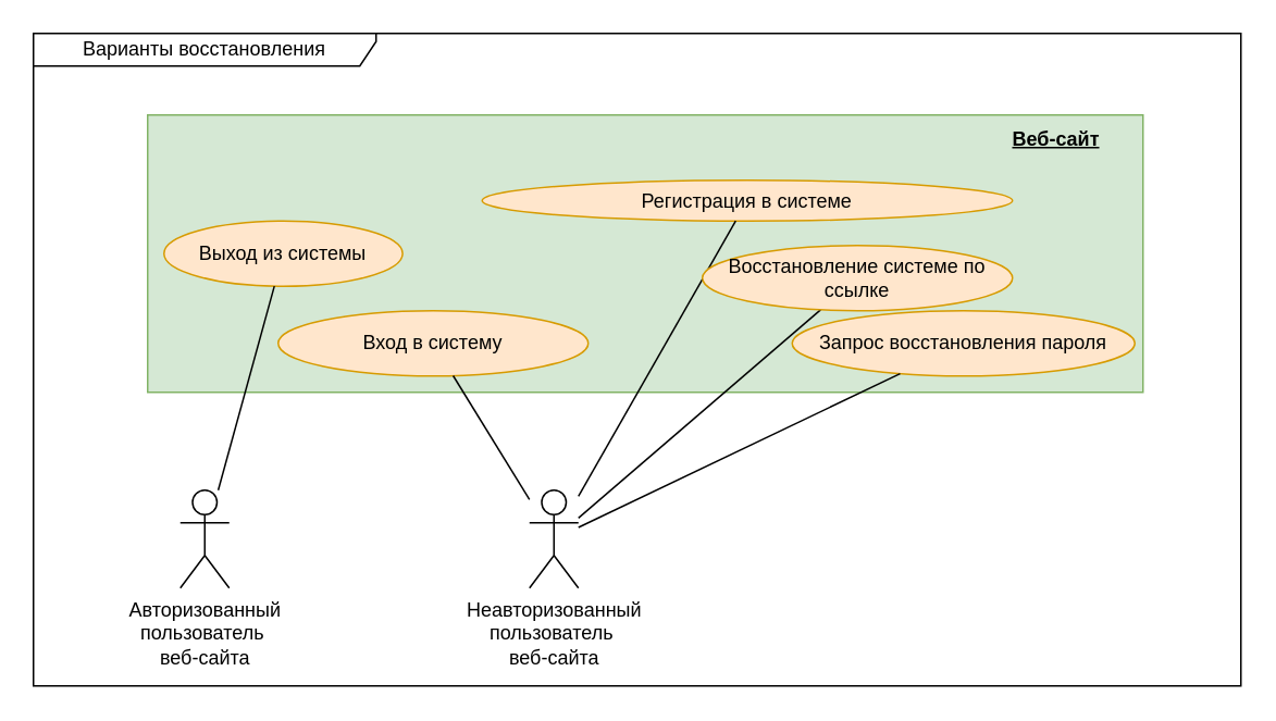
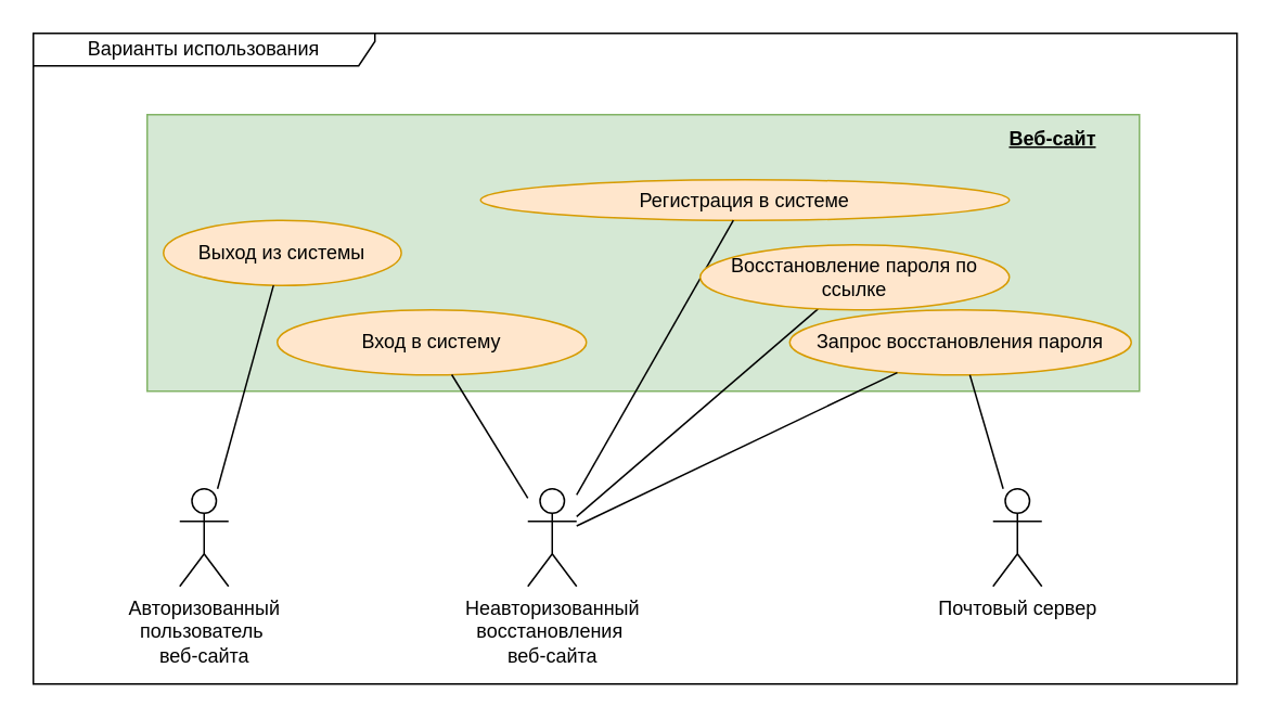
- <mxCell id="4" value="Варианты восстановления" style="shape=umlFrame;whiteSpace=wrap;html=1;pointerEvents=0;width=210;height=20;" parent="1" vertex="1"><mxGeometry x="20" y="20" width="740" height="400" as="geometry" /></mxCell>
+ <mxCell id="4" value="Варианты использования" style="shape=umlFrame;whiteSpace=wrap;html=1;pointerEvents=0;width=210;height=20;" parent="1" vertex="1"><mxGeometry x="20" y="20" width="740" height="400" as="geometry" /></mxCell>
- <mxCell id="18" value="Восстановление системе по ссылке" style="ellipse;whiteSpace=wrap;html=1;fillColor=#ffe6cc;strokeColor=#d79b00;" vertex="1" parent="1"><mxGeometry x="430" y="150" width="190" height="40" as="geometry" /></mxCell>
+ <mxCell id="18" value="Восстановление пароля по ссылке" style="ellipse;whiteSpace=wrap;html=1;fillColor=#ffe6cc;strokeColor=#d79b00;" vertex="1" parent="1"><mxGeometry x="430" y="150" width="190" height="40" as="geometry" /></mxCell>
+ <mxCell id="17" value="" style="endArrow=none;html=1;rounded=0;" parent="1" source="6" target="16" edge="1"><mxGeometry width="50" height="50" relative="1" as="geometry"><mxPoint x="515" y="149" as="sourcePoint" /><mxPoint x="390" y="23" as="targetPoint" /></mxGeometry></mxCell>
+ <mxCell id="16" value="Почтовый сервер&lt;br&gt;&lt;div style=&quot;border-color: var(--border-color);&quot;&gt;&lt;/div&gt;" style="shape=umlActor;verticalLabelPosition=bottom;verticalAlign=top;html=1;outlineConnect=0;" parent="1" vertex="1"><mxGeometry x="610" y="300" width="30" height="60" as="geometry" /></mxCell>
- <mxCell id="9" value="&lt;div style=&quot;border-color: var(--border-color);&quot;&gt;Неавторизованный&lt;/div&gt;&lt;div style=&quot;border-color: var(--border-color);&quot;&gt;пользователь&amp;nbsp;&lt;/div&gt;веб-сайта" style="shape=umlActor;verticalLabelPosition=bottom;verticalAlign=top;html=1;outlineConnect=0;" parent="1" vertex="1"><mxGeometry x="324" y="300" width="30" height="60" as="geometry" /></mxCell>
+ <mxCell id="9" value="&lt;div style=&quot;border-color: var(--border-color);&quot;&gt;Неавторизованный&lt;/div&gt;&lt;div style=&quot;border-color: var(--border-color);&quot;&gt;восстановления&amp;nbsp;&lt;/div&gt;веб-сайта" style="shape=umlActor;verticalLabelPosition=bottom;verticalAlign=top;html=1;outlineConnect=0;" parent="1" vertex="1"><mxGeometry x="324" y="300" width="30" height="60" as="geometry" /></mxCell>
